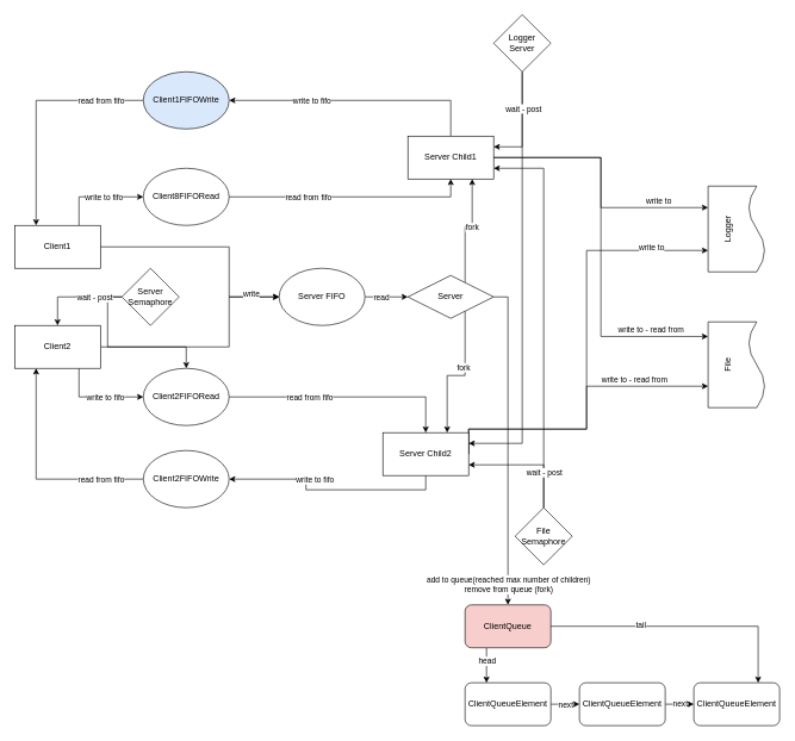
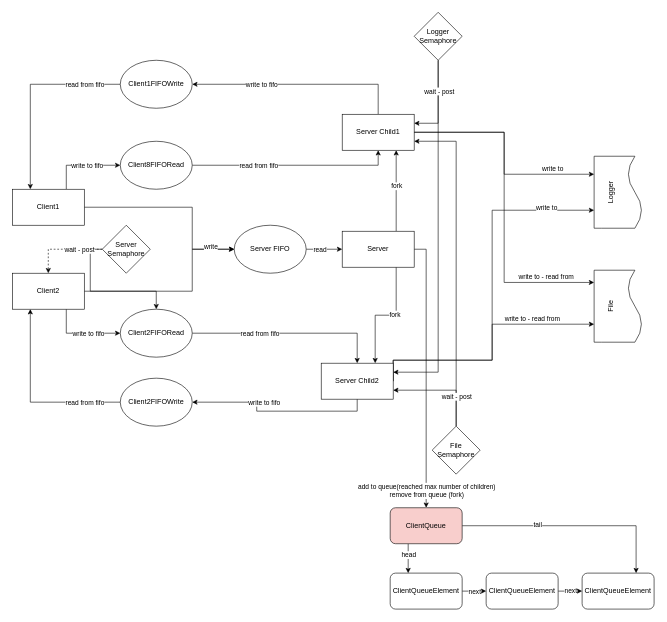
- <mxCell id="54" value="Logger&lt;br&gt;Server" style="rhombus;whiteSpace=wrap;html=1;" vertex="1" parent="1"><mxGeometry x="690" y="20" width="80" height="80" as="geometry" /></mxCell>
+ <mxCell id="54" value="Logger&lt;br&gt;Semaphore" style="rhombus;whiteSpace=wrap;html=1;" vertex="1" parent="1"><mxGeometry x="690" y="20" width="80" height="80" as="geometry" /></mxCell>
- <mxCell id="45" value="Client1FIFOWrite" style="ellipse;whiteSpace=wrap;html=1;fillColor=#dae8fc;" vertex="1" parent="1"><mxGeometry x="200" y="100" width="120" height="80" as="geometry" /></mxCell>
+ <mxCell id="45" value="Client1FIFOWrite" style="ellipse;whiteSpace=wrap;html=1;" vertex="1" parent="1"><mxGeometry x="200" y="100" width="120" height="80" as="geometry" /></mxCell>
- <mxCell id="8" value="Server" style="rhombus;whiteSpace=wrap;html=1;" vertex="1" parent="1"><mxGeometry x="570" y="385" width="120" height="60" as="geometry" /></mxCell>
+ <mxCell id="8" value="Server" style="rounded=0;whiteSpace=wrap;html=1;" vertex="1" parent="1"><mxGeometry x="570" y="385" width="120" height="60" as="geometry" /></mxCell>
- <mxCell id="34" style="edgeStyle=orthogonalEdgeStyle;rounded=0;orthogonalLoop=1;jettySize=auto;html=1;exitX=0;exitY=0.5;exitDx=0;exitDy=0;entryX=0.5;entryY=0;entryDx=0;entryDy=0;" edge="1" parent="1" source="36" target="29"><mxGeometry relative="1" as="geometry" /></mxCell>
+ <mxCell id="34" style="edgeStyle=orthogonalEdgeStyle;rounded=0;orthogonalLoop=1;jettySize=auto;html=1;exitX=0;exitY=0.5;exitDx=0;exitDy=0;entryX=0.5;entryY=0;entryDx=0;entryDy=0;dashed=1;" edge="1" parent="1" source="36" target="29"><mxGeometry relative="1" as="geometry" /></mxCell>
